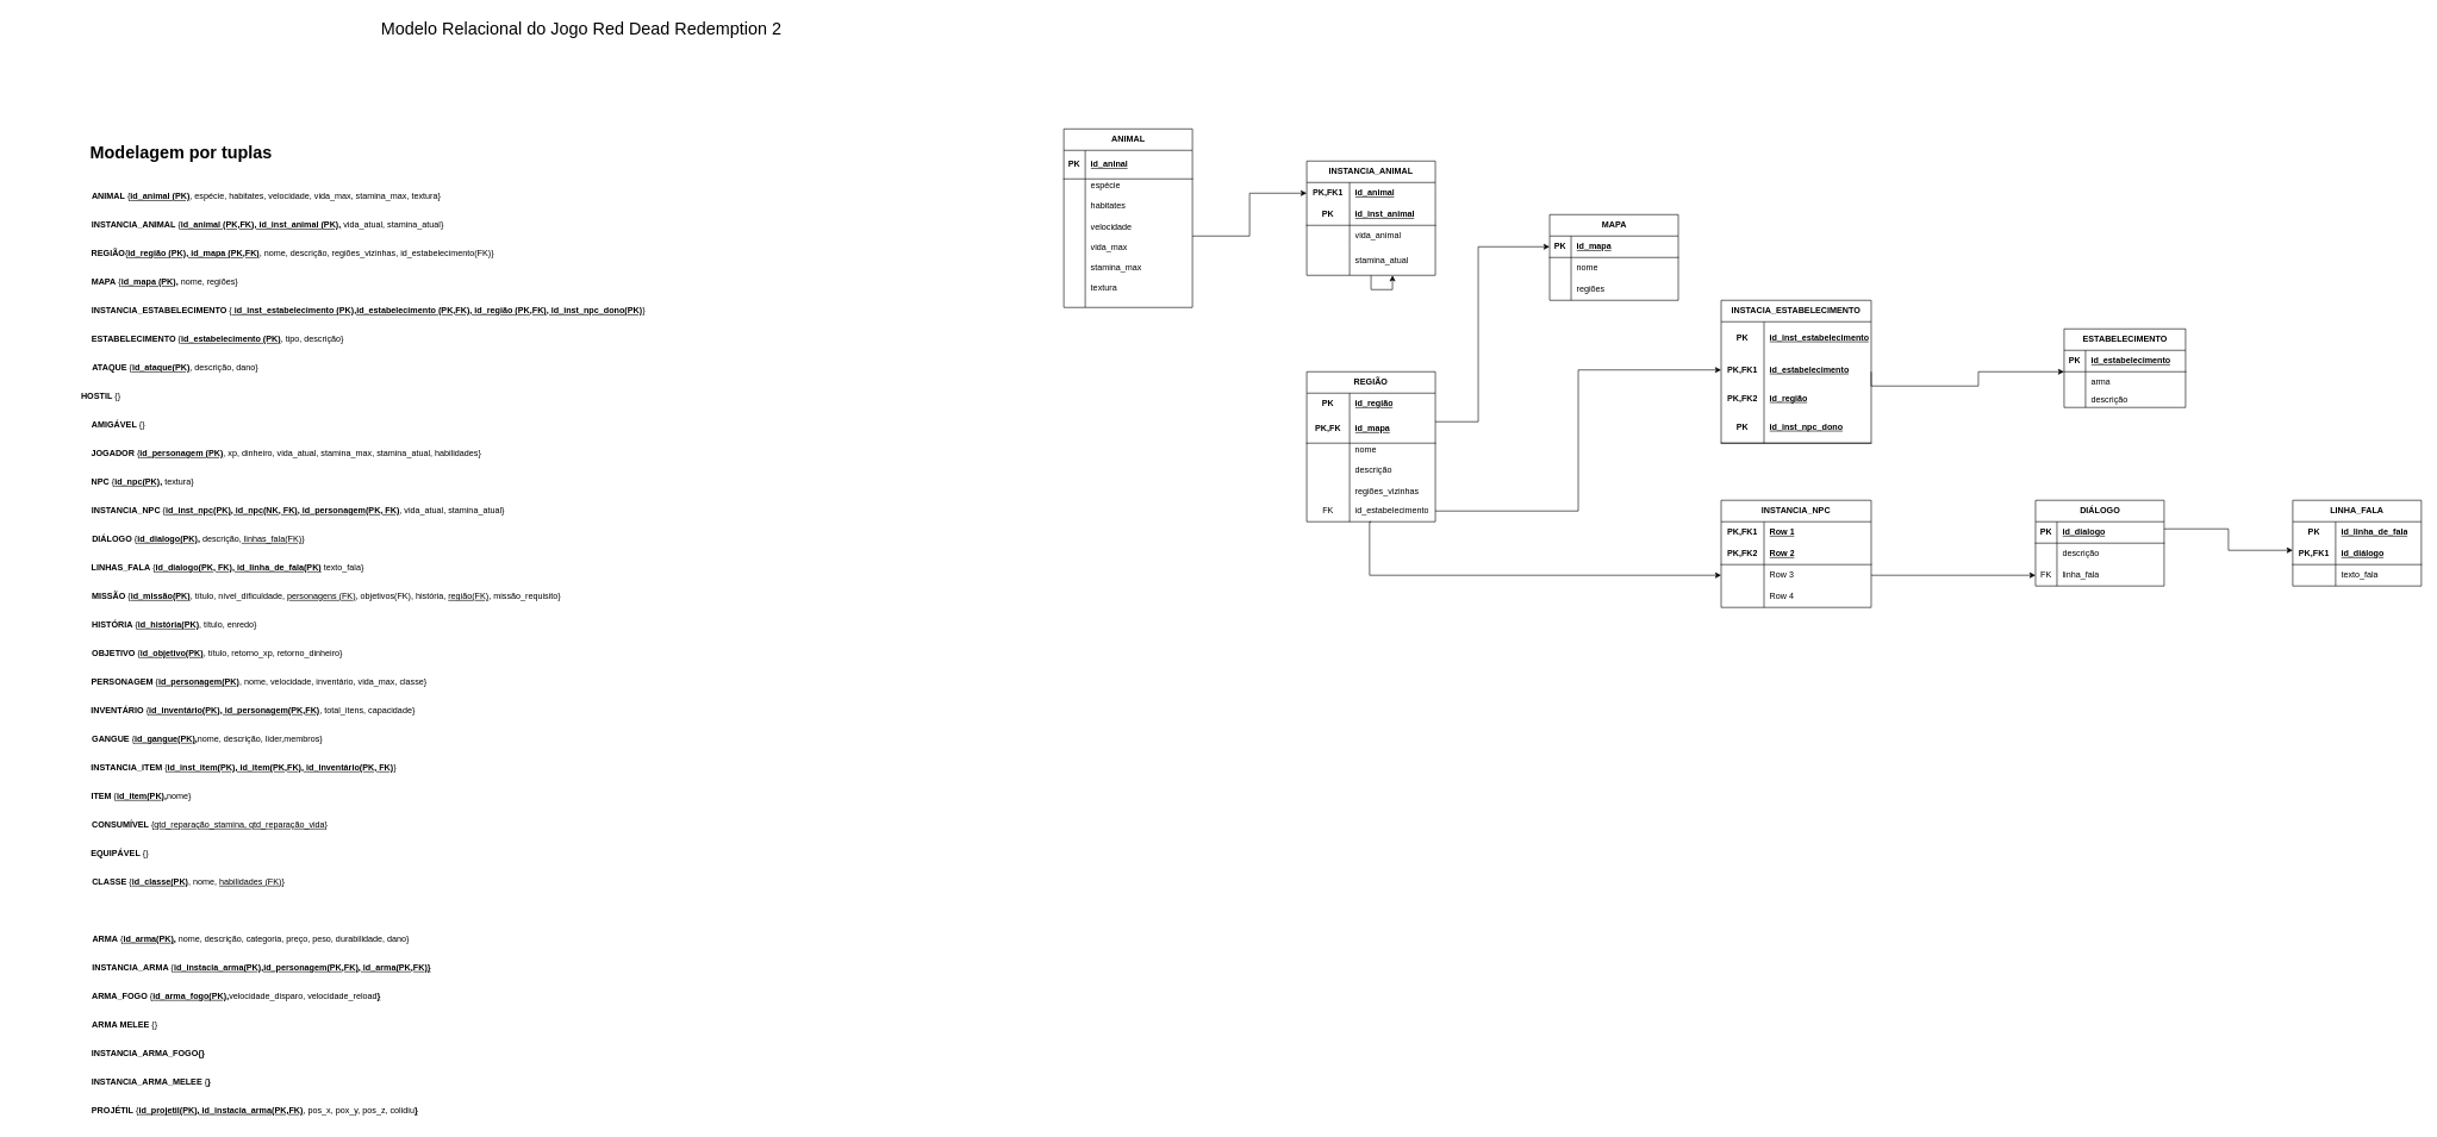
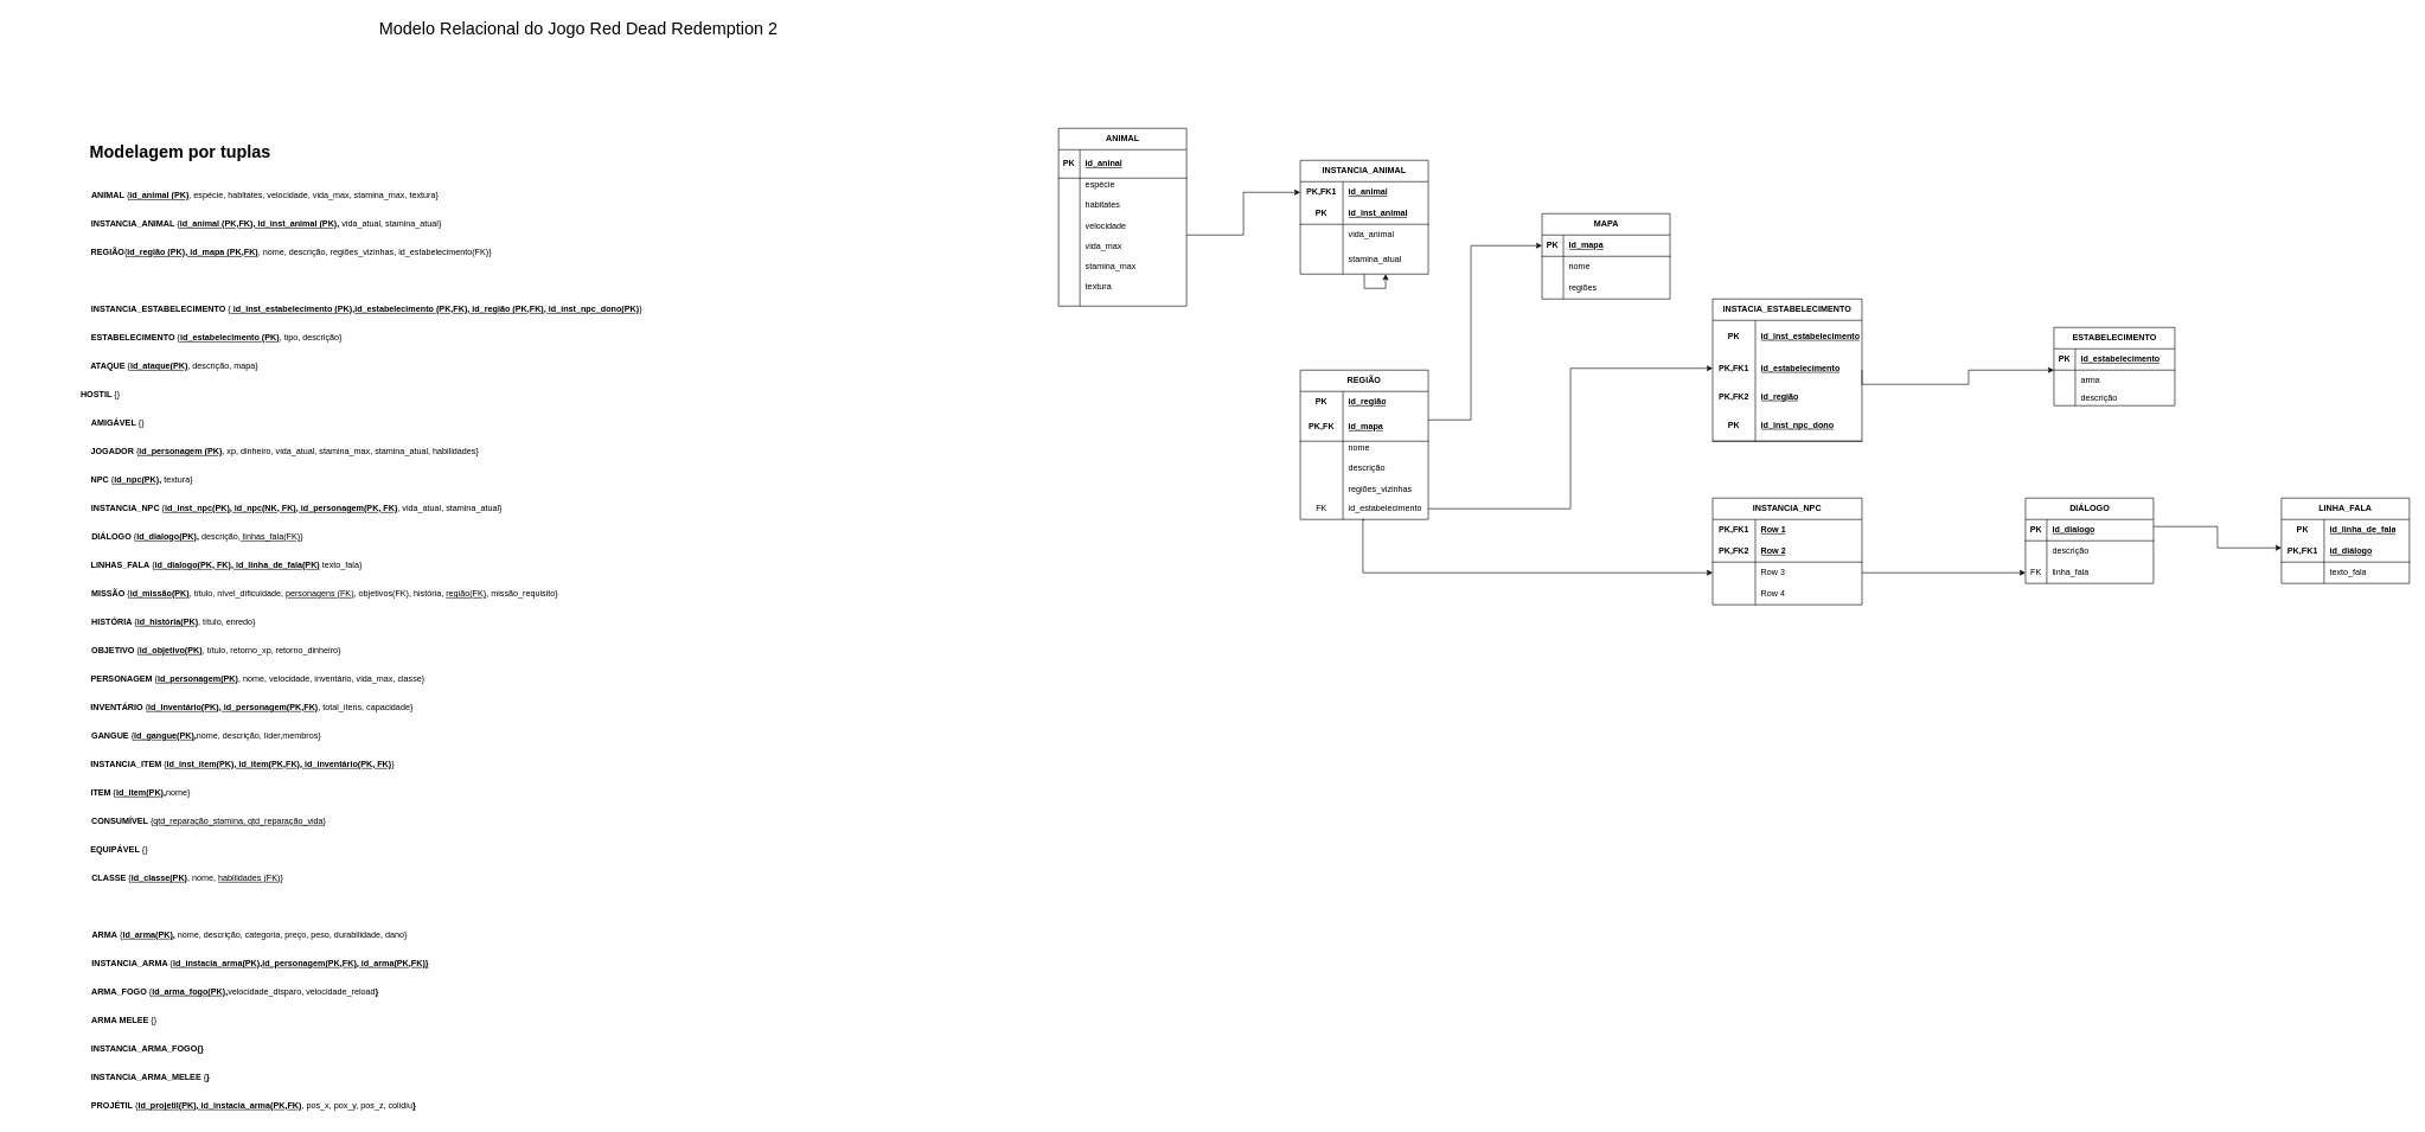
- <mxCell id="17" value="&lt;b&gt;MAPA&amp;nbsp;&lt;/b&gt;{&lt;b&gt;&lt;u&gt;id_mapa (PK),&lt;/u&gt;&lt;/b&gt; nome, regiões}" style="text;align=center;verticalAlign=middle;whiteSpace=wrap;rounded=0;html=1;" parent="1" vertex="1"><mxGeometry x="125" y="380" width="210" height="30" as="geometry" /></mxCell>
- <mxCell id="20" value="&lt;b&gt;ATAQUE&lt;/b&gt;&amp;nbsp;{&lt;u&gt;&lt;b&gt;id_ataque(PK)&lt;/b&gt;&lt;/u&gt;, descrição, dano}" style="text;align=center;verticalAlign=middle;whiteSpace=wrap;rounded=0;html=1;" parent="1" vertex="1"><mxGeometry x="124" y="500" width="241" height="30" as="geometry" /></mxCell>
+ <mxCell id="20" value="&lt;b&gt;ATAQUE&lt;/b&gt;&amp;nbsp;{&lt;u&gt;&lt;b&gt;id_ataque(PK)&lt;/b&gt;&lt;/u&gt;, descrição, mapa}" style="text;align=center;verticalAlign=middle;whiteSpace=wrap;rounded=0;html=1;" parent="1" vertex="1"><mxGeometry x="124" y="500" width="241" height="30" as="geometry" /></mxCell>
